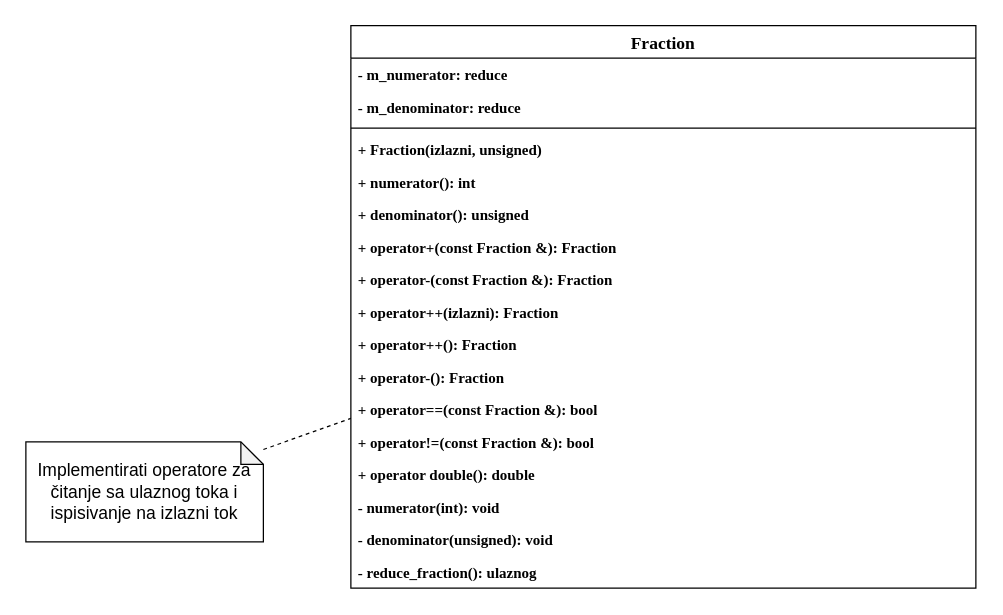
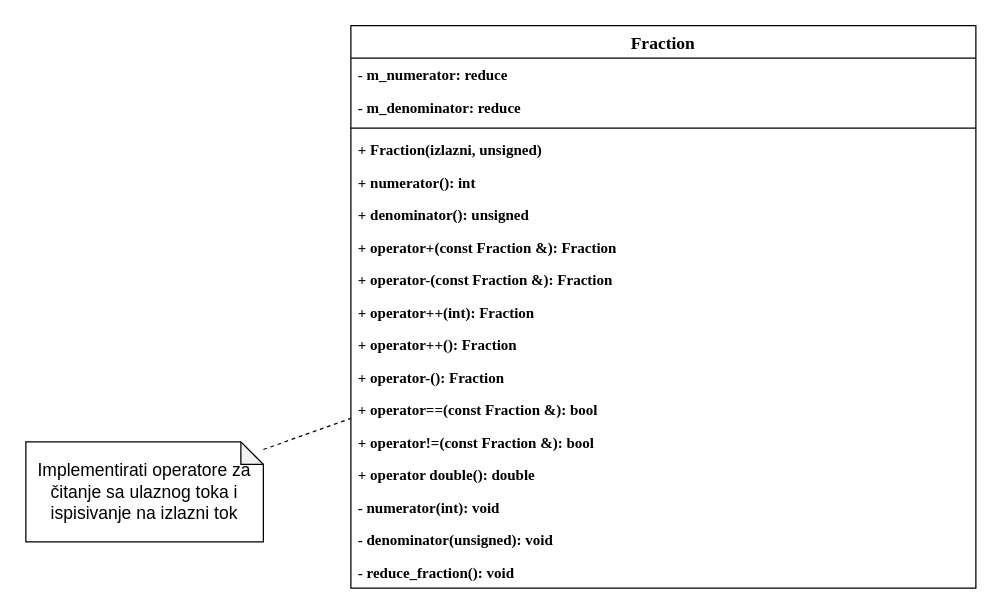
- <mxCell id="11" value="+ operator++(izlazni): Fraction" style="text;strokeColor=none;fillColor=none;align=left;verticalAlign=top;spacingLeft=4;spacingRight=4;overflow=hidden;rotatable=0;points=[[0,0.5],[1,0.5]];portConstraint=eastwest;fontFamily=Consolas;fontStyle=1" parent="2" vertex="1"><mxGeometry y="216" width="500" height="26" as="geometry" /></mxCell>
+ <mxCell id="11" value="+ operator++(int): Fraction" style="text;strokeColor=none;fillColor=none;align=left;verticalAlign=top;spacingLeft=4;spacingRight=4;overflow=hidden;rotatable=0;points=[[0,0.5],[1,0.5]];portConstraint=eastwest;fontFamily=Consolas;fontStyle=1" parent="2" vertex="1"><mxGeometry y="216" width="500" height="26" as="geometry" /></mxCell>
- <mxCell id="19" value="- reduce_fraction(): ulaznog" style="text;strokeColor=none;fillColor=none;align=left;verticalAlign=top;spacingLeft=4;spacingRight=4;overflow=hidden;rotatable=0;points=[[0,0.5],[1,0.5]];portConstraint=eastwest;fontFamily=Consolas;fontStyle=1" parent="2" vertex="1"><mxGeometry y="424" width="500" height="26" as="geometry" /></mxCell>
+ <mxCell id="19" value="- reduce_fraction(): void" style="text;strokeColor=none;fillColor=none;align=left;verticalAlign=top;spacingLeft=4;spacingRight=4;overflow=hidden;rotatable=0;points=[[0,0.5],[1,0.5]];portConstraint=eastwest;fontFamily=Consolas;fontStyle=1" parent="2" vertex="1"><mxGeometry y="424" width="500" height="26" as="geometry" /></mxCell>
